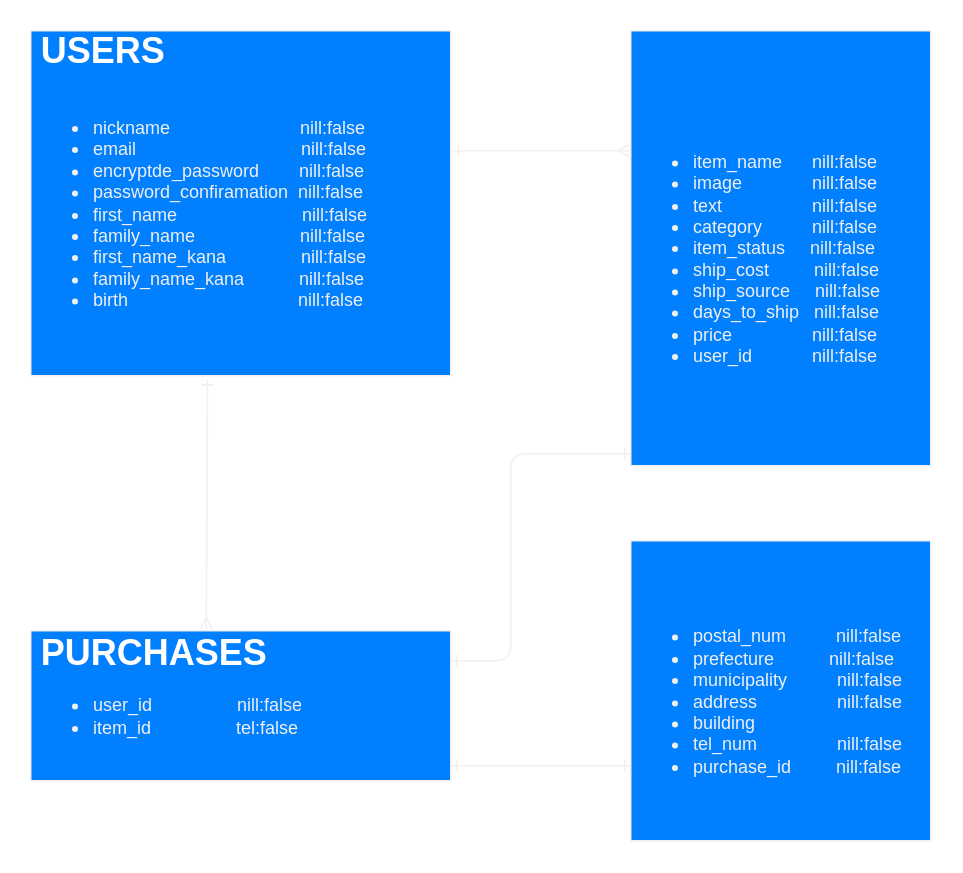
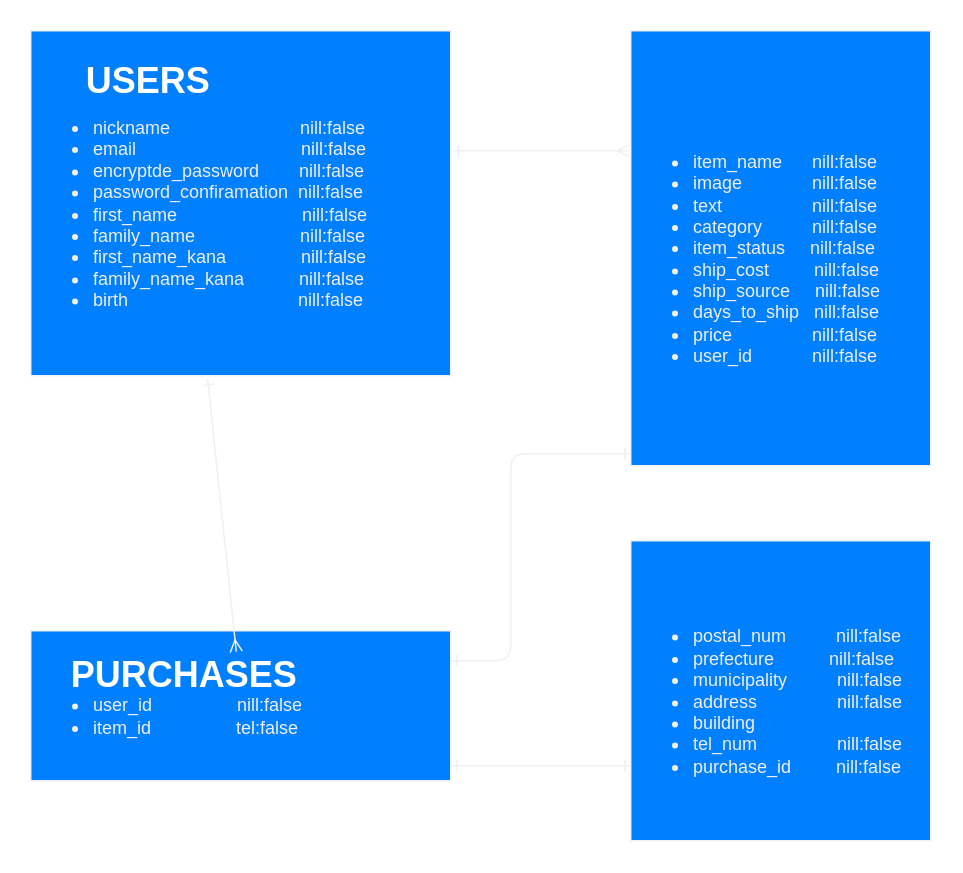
- <mxCell id="3" value="USERS" style="text;strokeColor=none;fillColor=none;html=1;fontSize=24;fontStyle=1;verticalAlign=middle;align=center;fontColor=#FFFFFF;" vertex="1" parent="2"><mxGeometry width="96.552" height="27.059" as="geometry" /></mxCell>
+ <mxCell id="3" value="USERS" style="text;strokeColor=none;fillColor=none;html=1;fontSize=24;fontStyle=1;verticalAlign=middle;align=center;fontColor=#FFFFFF;" vertex="1" parent="2"><mxGeometry x="30" y="20" width="96.552" height="27.059" as="geometry" /></mxCell>
- <mxCell id="7" value="PURCHASES" style="text;strokeColor=none;fillColor=none;html=1;fontSize=24;fontStyle=1;verticalAlign=middle;align=center;fontColor=#FFFFFF;" vertex="1" parent="6"><mxGeometry width="164.14" height="30" as="geometry" /></mxCell>
+ <mxCell id="7" value="PURCHASES" style="text;strokeColor=none;fillColor=none;html=1;fontSize=24;fontStyle=1;verticalAlign=middle;align=center;fontColor=#FFFFFF;" vertex="1" parent="6"><mxGeometry x="20" y="15" width="164.14" height="30" as="geometry" /></mxCell>
